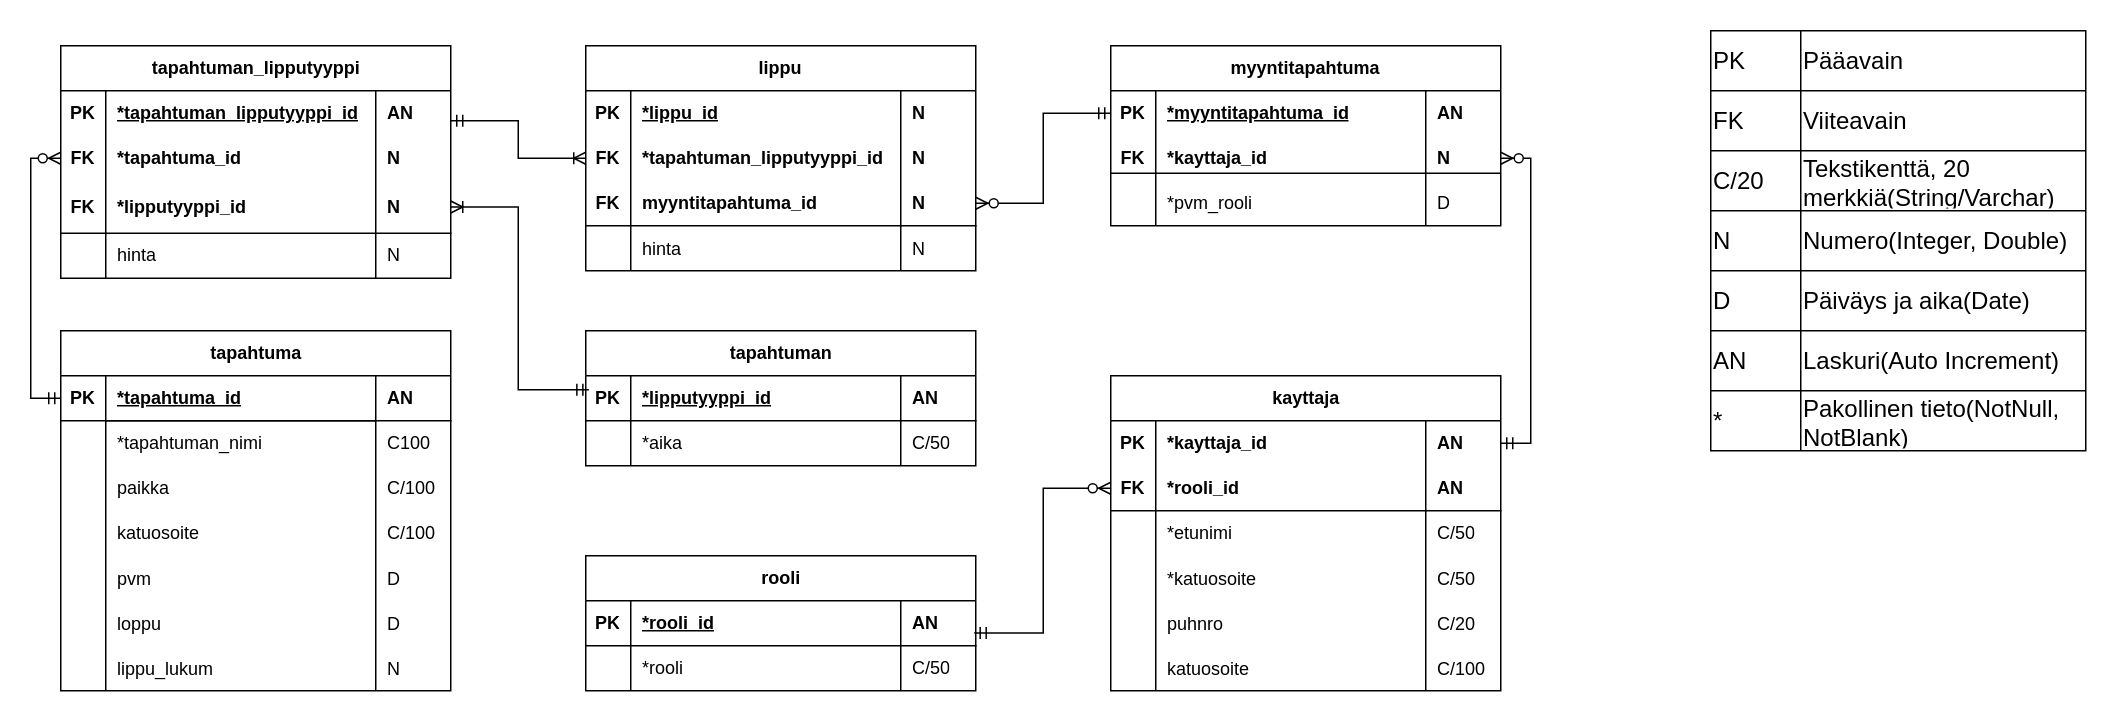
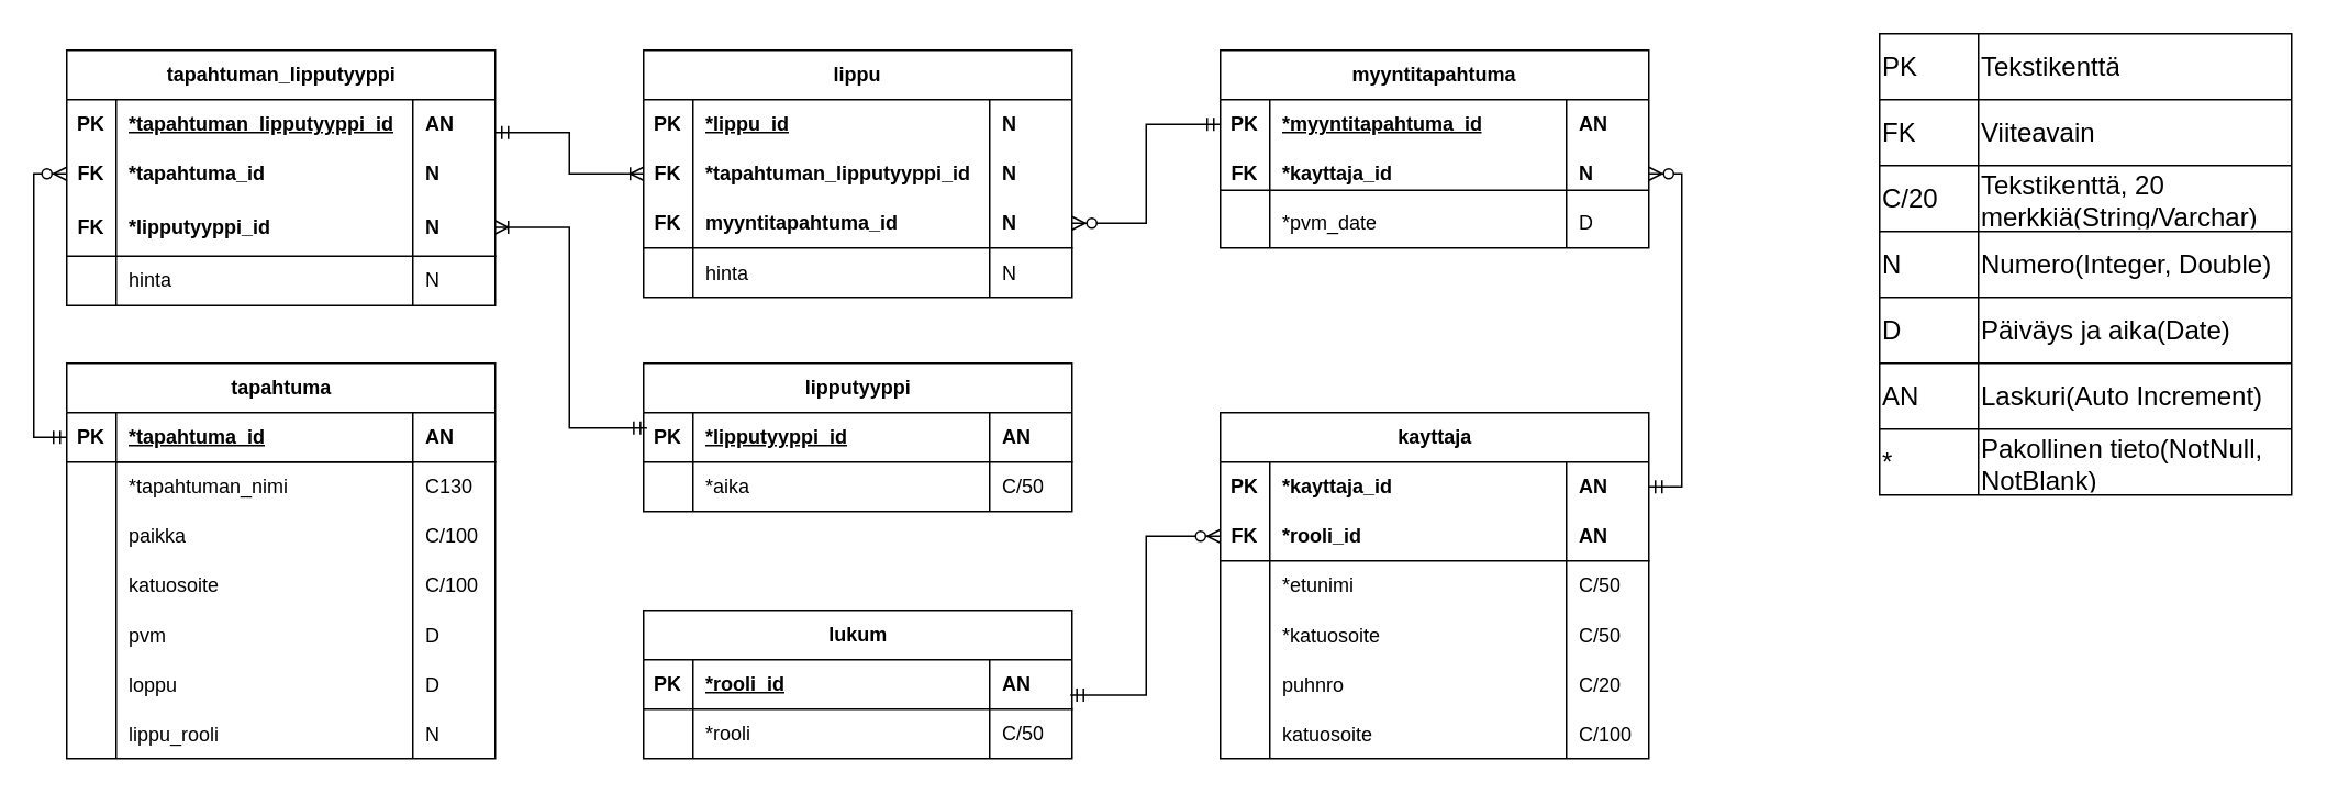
- <mxCell id="115" value="Pääavain" style="shape=partialRectangle;html=1;whiteSpace=wrap;connectable=0;strokeColor=inherit;overflow=hidden;fillColor=none;top=0;left=0;bottom=0;right=0;pointerEvents=1;fontSize=16;align=left;" parent="113" vertex="1"><mxGeometry x="60" width="190" height="40" as="geometry"><mxRectangle width="190" height="40" as="alternateBounds" /></mxGeometry></mxCell>
+ <mxCell id="115" value="Tekstikenttä" style="shape=partialRectangle;html=1;whiteSpace=wrap;connectable=0;strokeColor=inherit;overflow=hidden;fillColor=none;top=0;left=0;bottom=0;right=0;pointerEvents=1;fontSize=16;align=left;" parent="113" vertex="1"><mxGeometry x="60" width="190" height="40" as="geometry"><mxRectangle width="190" height="40" as="alternateBounds" /></mxGeometry></mxCell>
- <mxCell id="147" value="*pvm_rooli" style="shape=partialRectangle;connectable=0;fillColor=none;top=0;left=0;bottom=0;right=0;align=left;spacingLeft=6;overflow=hidden;html=1;whiteSpace=wrap;" parent="145" vertex="1"><mxGeometry x="30" width="180" height="30" as="geometry"><mxRectangle width="180" height="30" as="alternateBounds" /></mxGeometry></mxCell>
+ <mxCell id="147" value="*pvm_date" style="shape=partialRectangle;connectable=0;fillColor=none;top=0;left=0;bottom=0;right=0;align=left;spacingLeft=6;overflow=hidden;html=1;whiteSpace=wrap;" parent="145" vertex="1"><mxGeometry x="30" width="180" height="30" as="geometry"><mxRectangle width="180" height="30" as="alternateBounds" /></mxGeometry></mxCell>
- <mxCell id="48" value="tapahtuman" style="shape=table;startSize=30;container=1;collapsible=1;childLayout=tableLayout;fixedRows=1;rowLines=0;fontStyle=1;align=center;resizeLast=1;html=1;" parent="1" vertex="1"><mxGeometry x="390" y="220" width="260" height="90" as="geometry" /></mxCell>
+ <mxCell id="48" value="lipputyyppi" style="shape=table;startSize=30;container=1;collapsible=1;childLayout=tableLayout;fixedRows=1;rowLines=0;fontStyle=1;align=center;resizeLast=1;html=1;" parent="1" vertex="1"><mxGeometry x="390" y="220" width="260" height="90" as="geometry" /></mxCell>
- <mxCell id="10" value="C100" style="shape=partialRectangle;connectable=0;fillColor=none;top=0;left=0;bottom=0;right=0;align=left;spacingLeft=6;overflow=hidden;whiteSpace=wrap;html=1;" parent="7" vertex="1"><mxGeometry x="210" width="50" height="30" as="geometry"><mxRectangle width="50" height="30" as="alternateBounds" /></mxGeometry></mxCell>
+ <mxCell id="10" value="C130" style="shape=partialRectangle;connectable=0;fillColor=none;top=0;left=0;bottom=0;right=0;align=left;spacingLeft=6;overflow=hidden;whiteSpace=wrap;html=1;" parent="7" vertex="1"><mxGeometry x="210" width="50" height="30" as="geometry"><mxRectangle width="50" height="30" as="alternateBounds" /></mxGeometry></mxCell>
- <mxCell id="99" value="rooli" style="shape=table;startSize=30;container=1;collapsible=1;childLayout=tableLayout;fixedRows=1;rowLines=0;fontStyle=1;align=center;resizeLast=1;html=1;" parent="1" vertex="1"><mxGeometry x="390" y="370" width="260" height="90" as="geometry" /></mxCell>
+ <mxCell id="99" value="lukum" style="shape=table;startSize=30;container=1;collapsible=1;childLayout=tableLayout;fixedRows=1;rowLines=0;fontStyle=1;align=center;resizeLast=1;html=1;" parent="1" vertex="1"><mxGeometry x="390" y="370" width="260" height="90" as="geometry" /></mxCell>
- <mxCell id="29" value="lippu_lukum" style="shape=partialRectangle;connectable=0;fillColor=none;top=0;left=0;bottom=0;right=0;align=left;spacingLeft=6;overflow=hidden;" parent="27" vertex="1"><mxGeometry x="30" width="180" height="30" as="geometry"><mxRectangle width="180" height="30" as="alternateBounds" /></mxGeometry></mxCell>
+ <mxCell id="29" value="lippu_rooli" style="shape=partialRectangle;connectable=0;fillColor=none;top=0;left=0;bottom=0;right=0;align=left;spacingLeft=6;overflow=hidden;" parent="27" vertex="1"><mxGeometry x="30" width="180" height="30" as="geometry"><mxRectangle width="180" height="30" as="alternateBounds" /></mxGeometry></mxCell>
